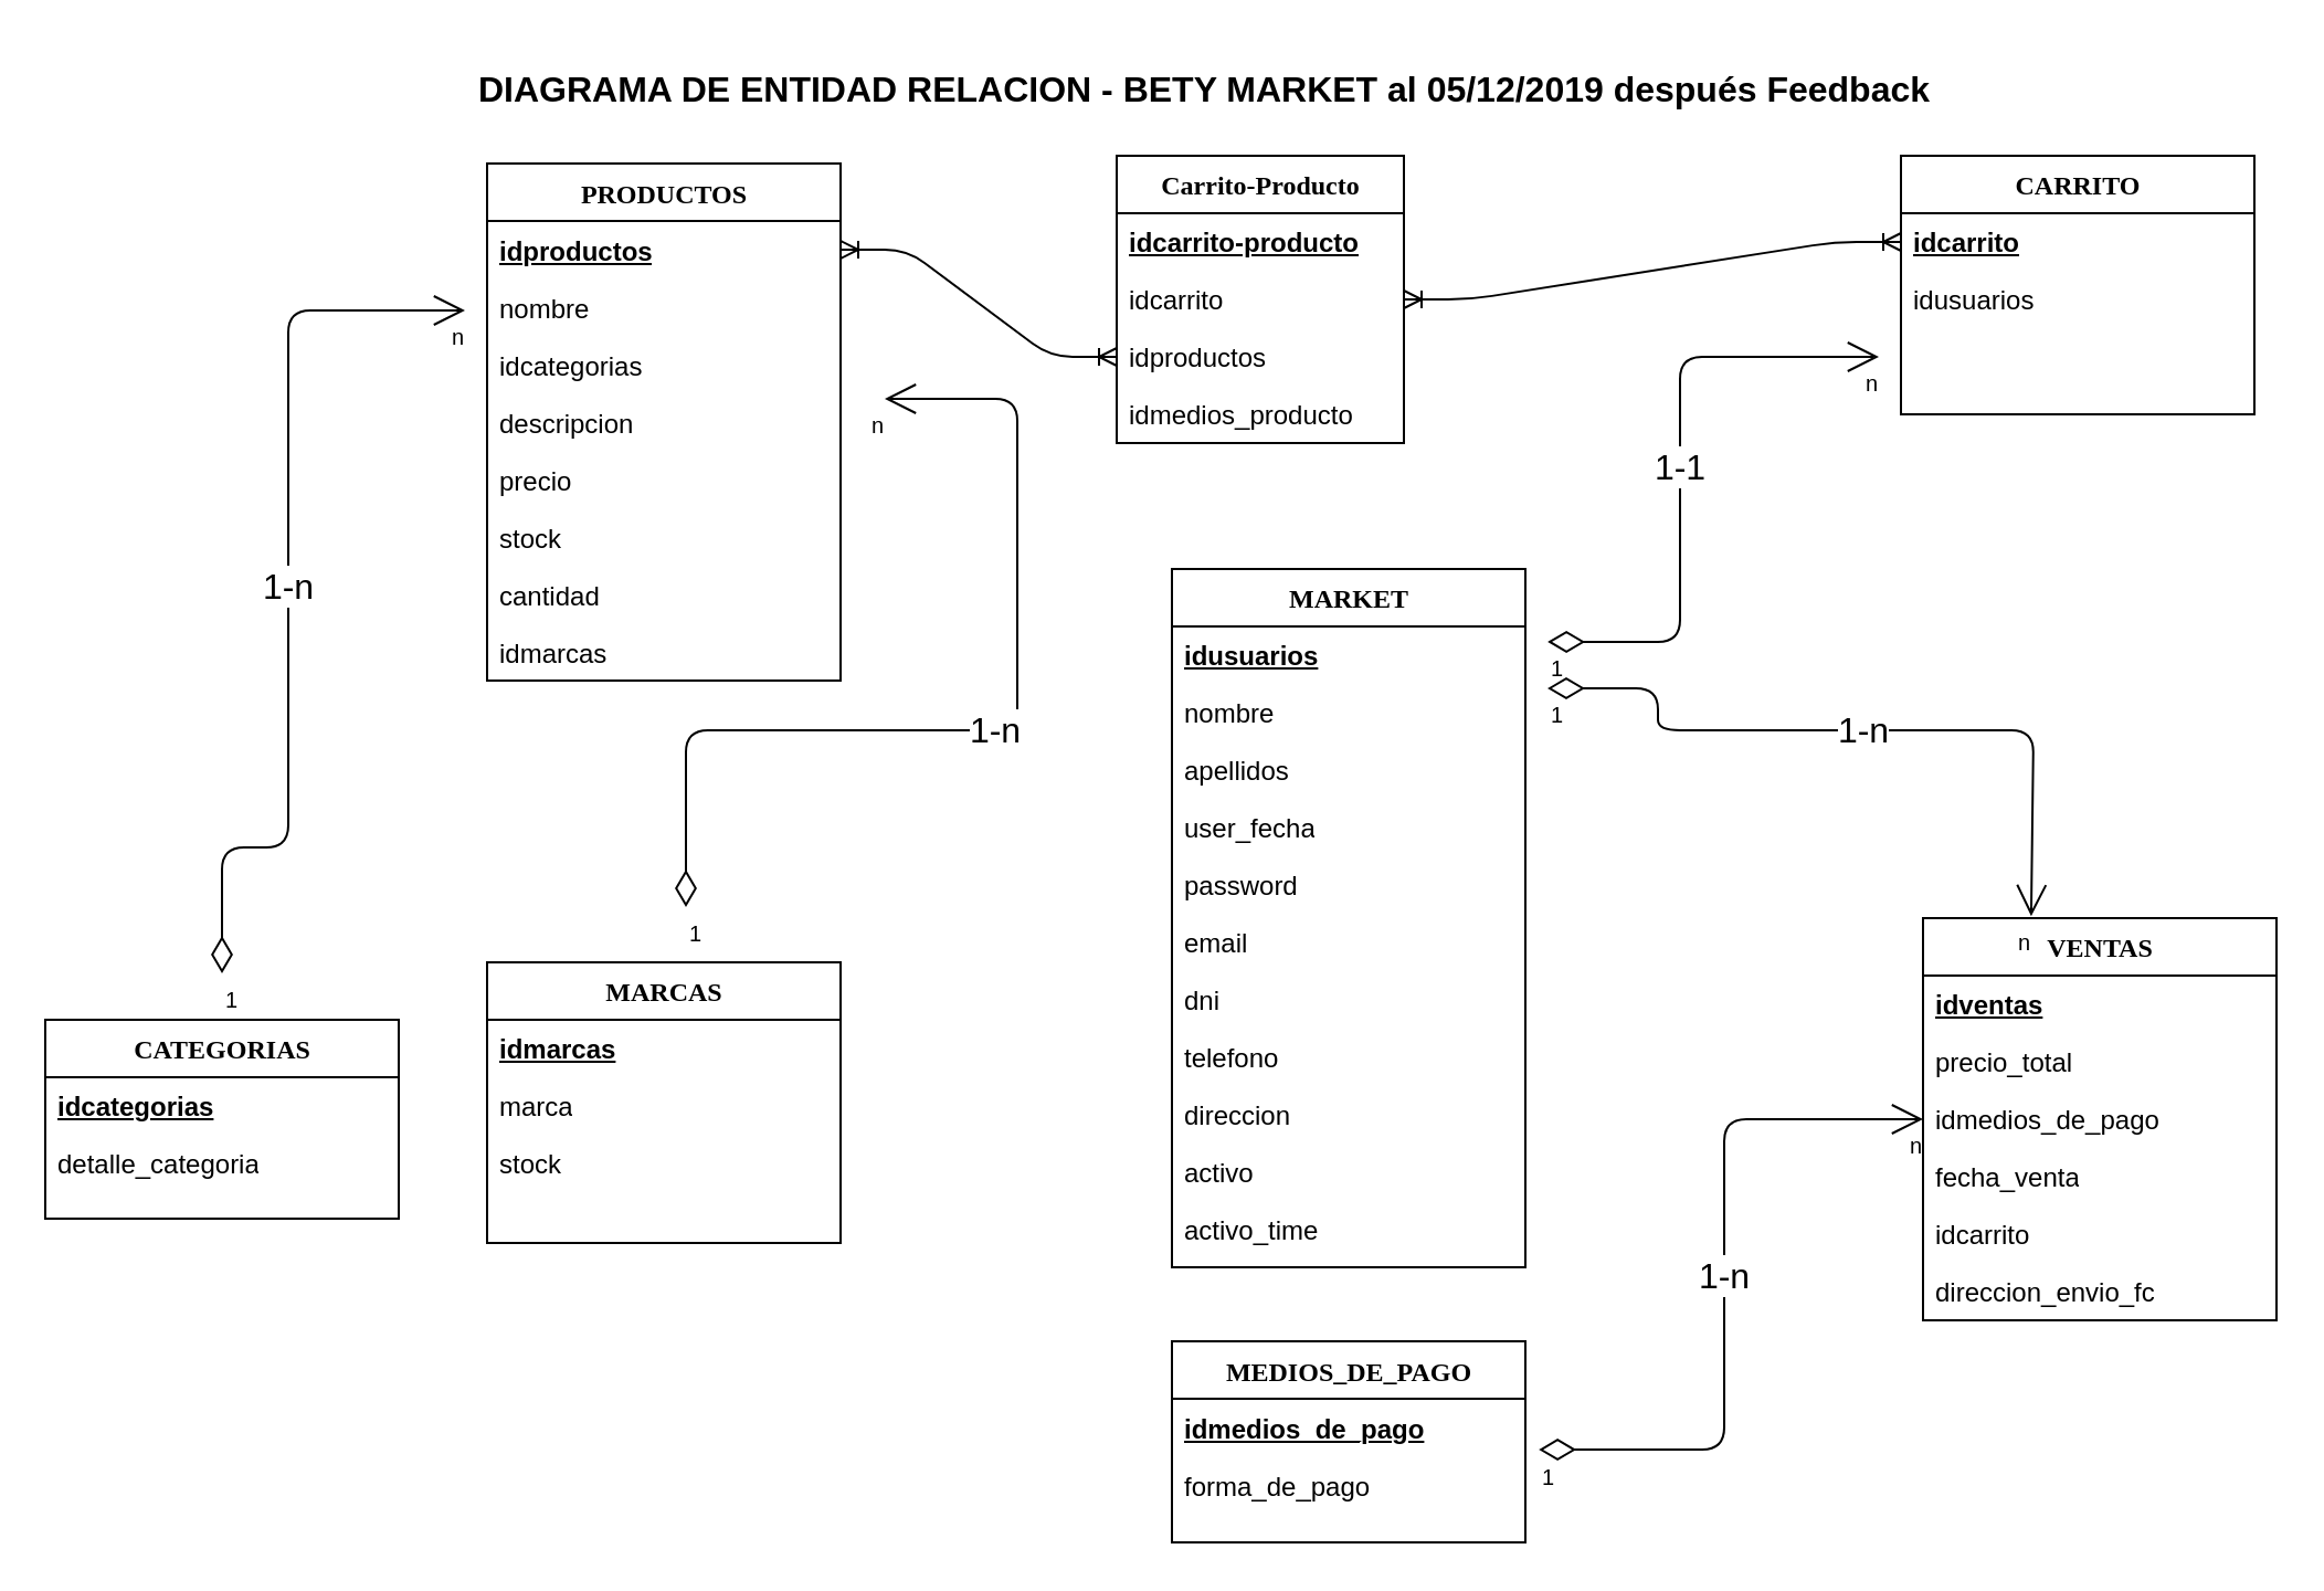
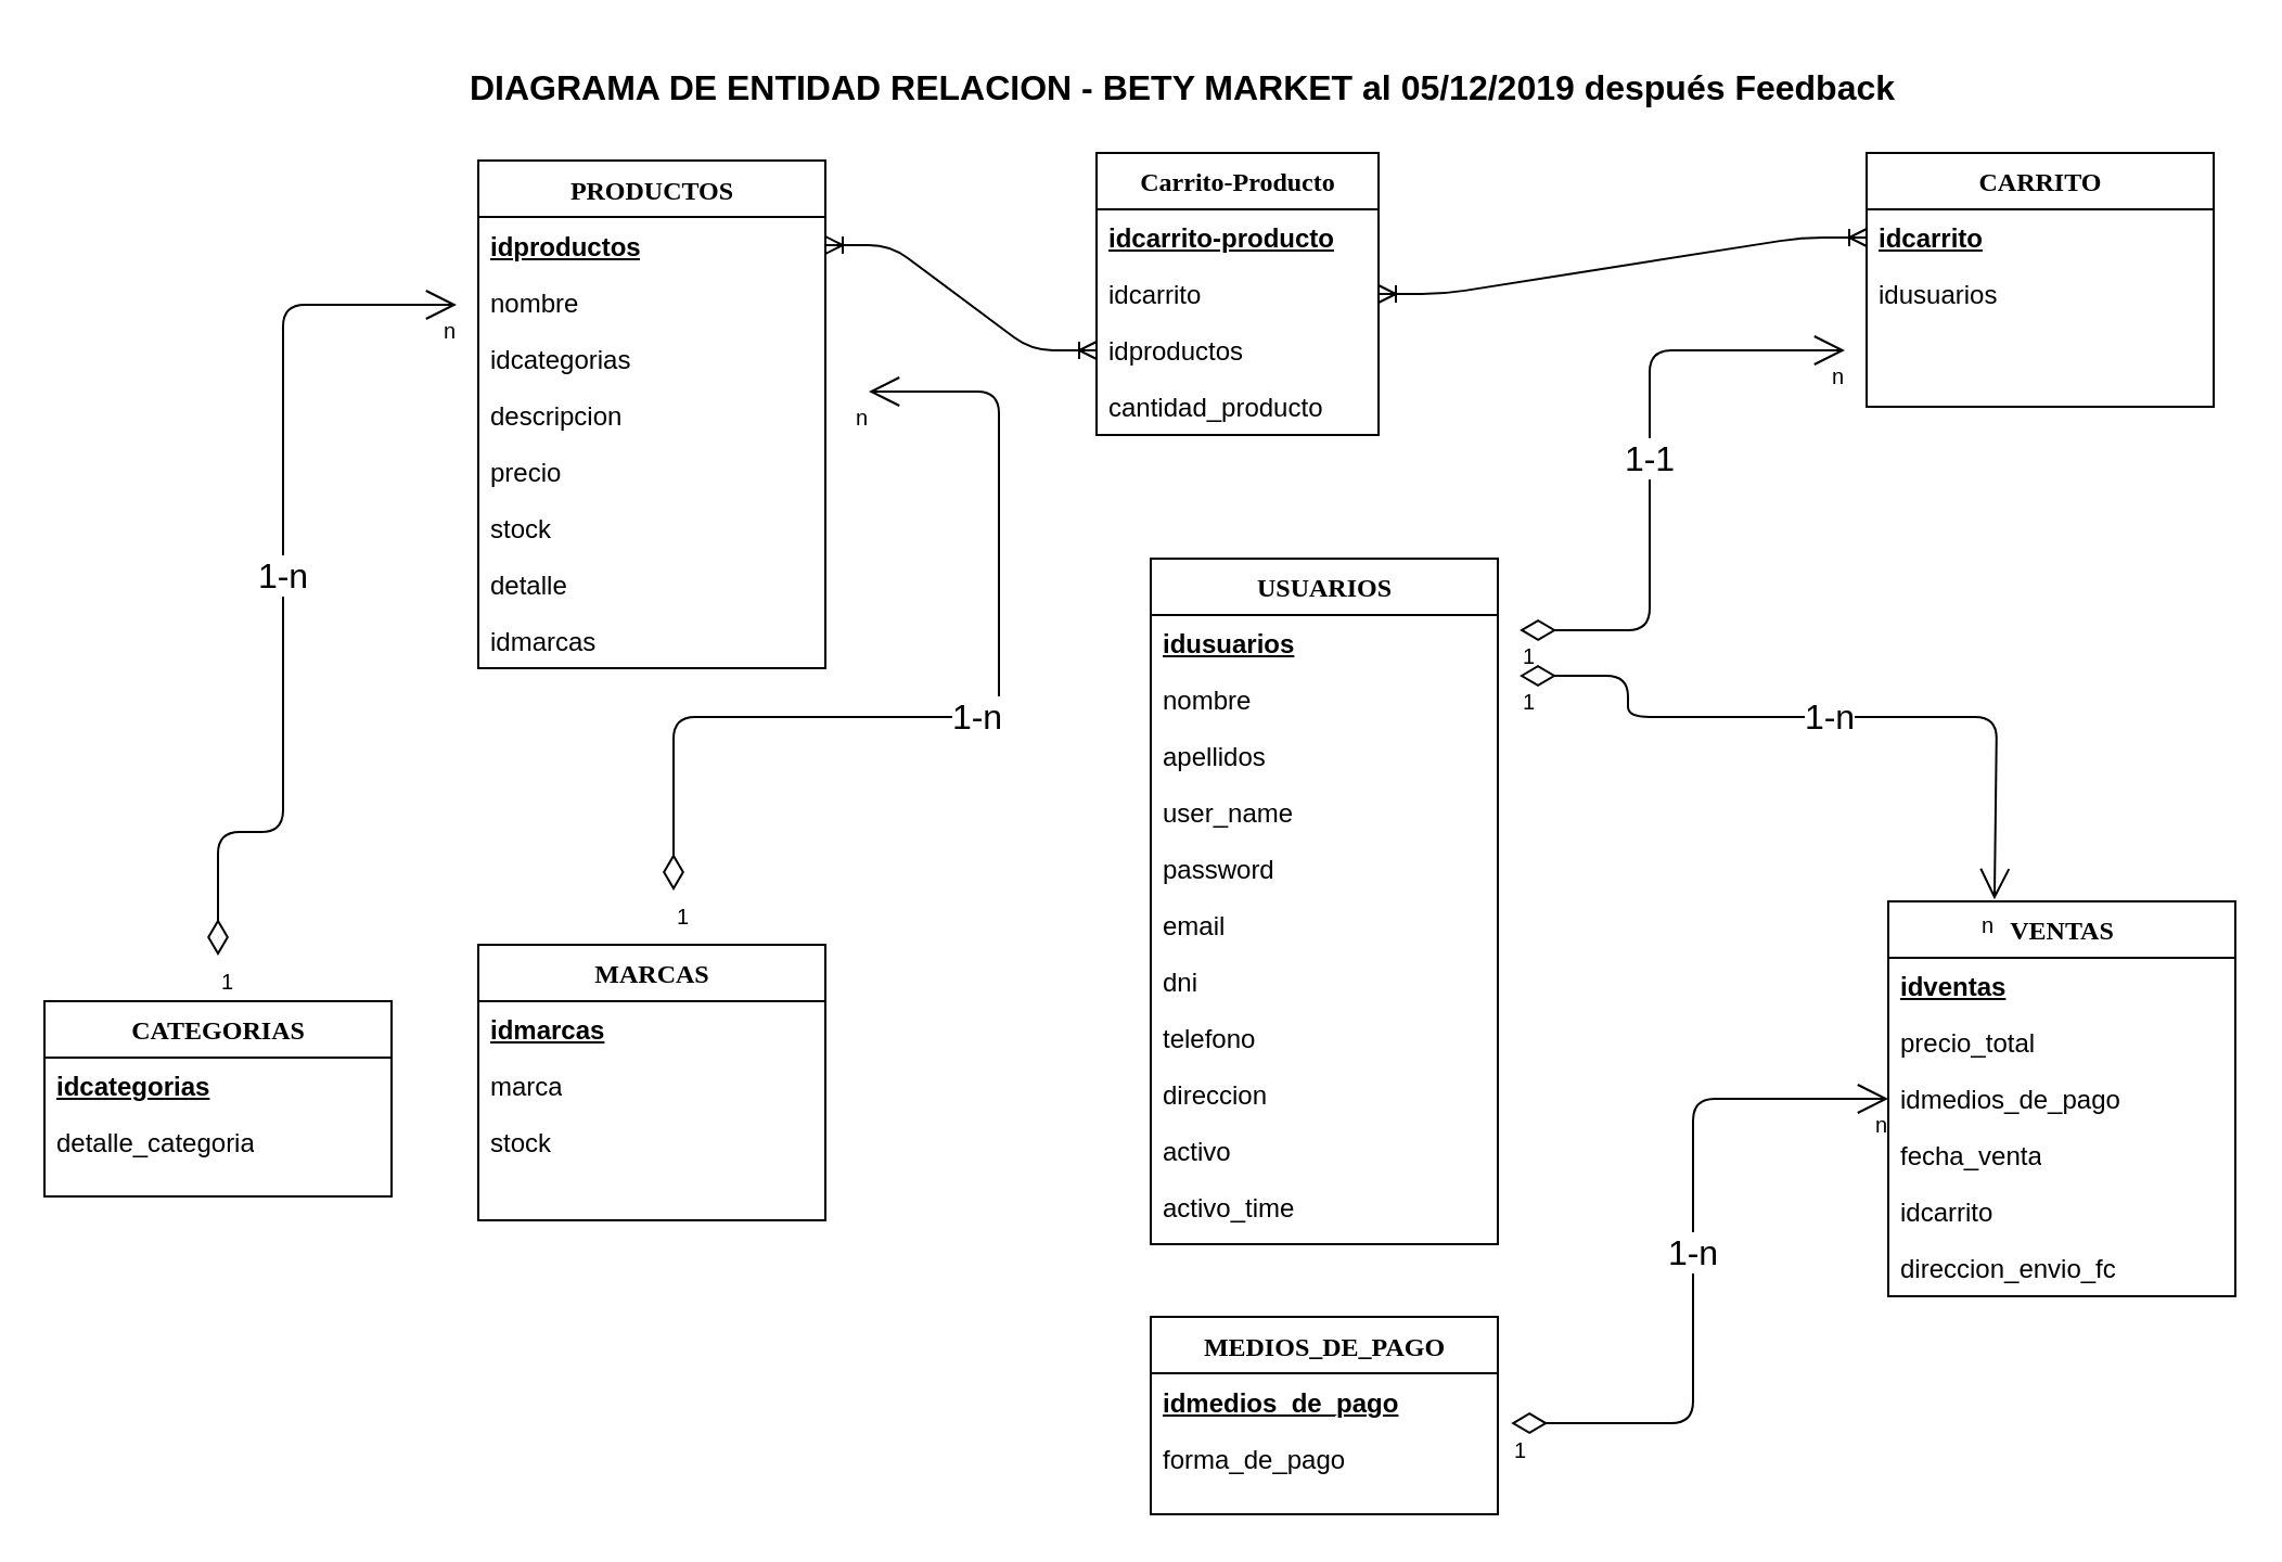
- <mxCell id="54" value="idmedios_producto" style="text;html=1;strokeColor=none;fillColor=none;align=left;verticalAlign=top;spacingLeft=4;spacingRight=4;whiteSpace=wrap;overflow=hidden;rotatable=0;points=[[0,0.5],[1,0.5]];portConstraint=eastwest;" parent="50" vertex="1"><mxGeometry y="104" width="130" height="26" as="geometry" /></mxCell>
+ <mxCell id="54" value="cantidad_producto" style="text;html=1;strokeColor=none;fillColor=none;align=left;verticalAlign=top;spacingLeft=4;spacingRight=4;whiteSpace=wrap;overflow=hidden;rotatable=0;points=[[0,0.5],[1,0.5]];portConstraint=eastwest;" parent="50" vertex="1"><mxGeometry y="104" width="130" height="26" as="geometry" /></mxCell>
- <mxCell id="9" value="cantidad" style="text;html=1;strokeColor=none;fillColor=none;align=left;verticalAlign=top;spacingLeft=4;spacingRight=4;whiteSpace=wrap;overflow=hidden;rotatable=0;points=[[0,0.5],[1,0.5]];portConstraint=eastwest;" parent="2" vertex="1"><mxGeometry y="182" width="160" height="26" as="geometry" /></mxCell>
+ <mxCell id="9" value="detalle" style="text;html=1;strokeColor=none;fillColor=none;align=left;verticalAlign=top;spacingLeft=4;spacingRight=4;whiteSpace=wrap;overflow=hidden;rotatable=0;points=[[0,0.5],[1,0.5]];portConstraint=eastwest;" parent="2" vertex="1"><mxGeometry y="182" width="160" height="26" as="geometry" /></mxCell>
- <mxCell id="11" value="MARKET" style="swimlane;html=1;fontStyle=1;align=center;verticalAlign=top;childLayout=stackLayout;horizontal=1;startSize=26;horizontalStack=0;resizeParent=1;resizeLast=0;collapsible=1;marginBottom=0;swimlaneFillColor=#ffffff;rounded=0;shadow=0;comic=0;labelBackgroundColor=none;strokeWidth=1;fillColor=none;fontFamily=Verdana;fontSize=12" parent="1" vertex="1"><mxGeometry x="530" y="257" width="160" height="316" as="geometry" /></mxCell>
+ <mxCell id="11" value="USUARIOS" style="swimlane;html=1;fontStyle=1;align=center;verticalAlign=top;childLayout=stackLayout;horizontal=1;startSize=26;horizontalStack=0;resizeParent=1;resizeLast=0;collapsible=1;marginBottom=0;swimlaneFillColor=#ffffff;rounded=0;shadow=0;comic=0;labelBackgroundColor=none;strokeWidth=1;fillColor=none;fontFamily=Verdana;fontSize=12" parent="1" vertex="1"><mxGeometry x="530" y="257" width="160" height="316" as="geometry" /></mxCell>
- <mxCell id="15" value="user_fecha" style="text;html=1;strokeColor=none;fillColor=none;align=left;verticalAlign=top;spacingLeft=4;spacingRight=4;whiteSpace=wrap;overflow=hidden;rotatable=0;points=[[0,0.5],[1,0.5]];portConstraint=eastwest;" parent="11" vertex="1"><mxGeometry y="104" width="160" height="26" as="geometry" /></mxCell>
+ <mxCell id="15" value="user_name" style="text;html=1;strokeColor=none;fillColor=none;align=left;verticalAlign=top;spacingLeft=4;spacingRight=4;whiteSpace=wrap;overflow=hidden;rotatable=0;points=[[0,0.5],[1,0.5]];portConstraint=eastwest;" parent="11" vertex="1"><mxGeometry y="104" width="160" height="26" as="geometry" /></mxCell>
